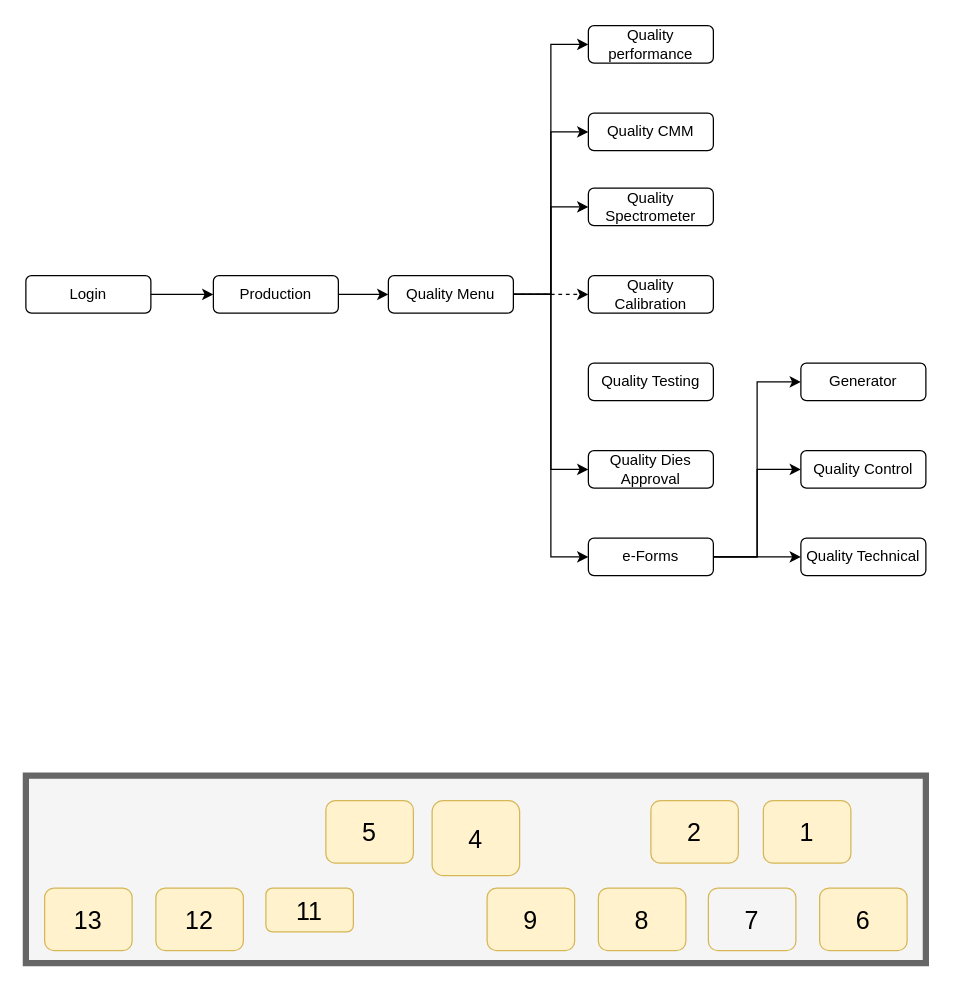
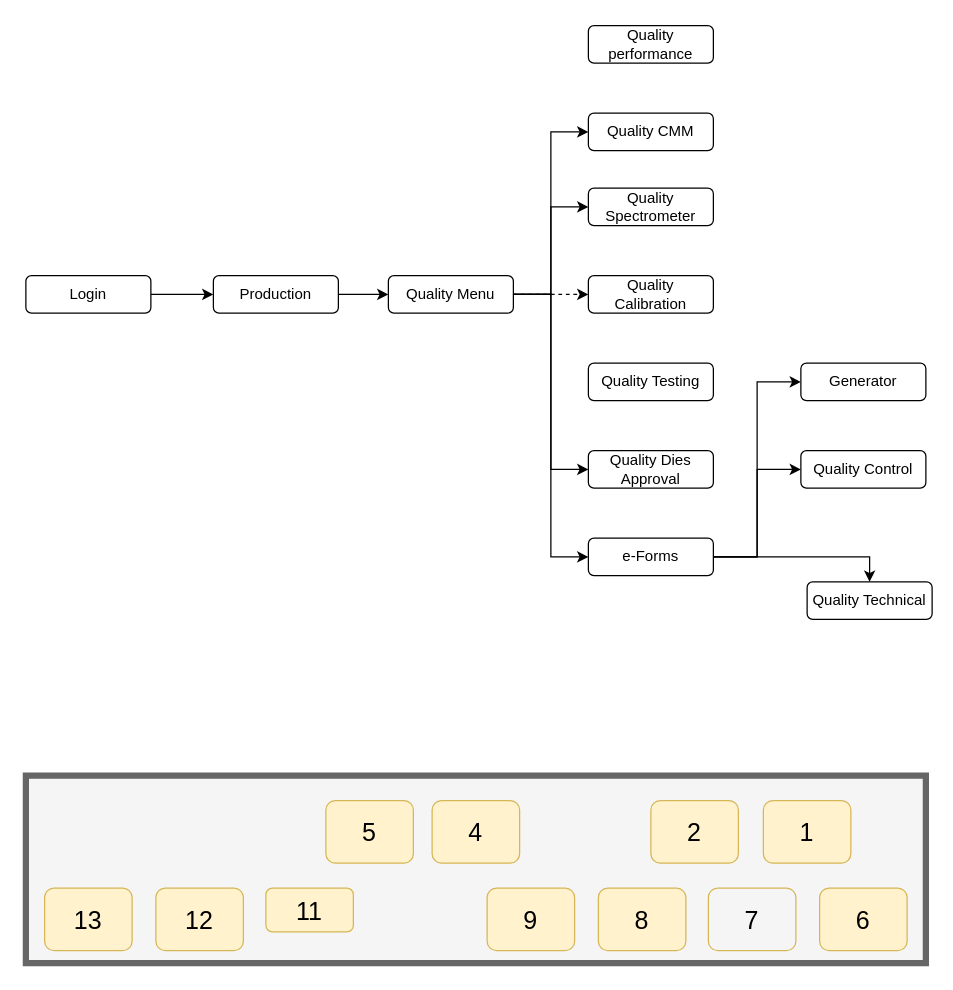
- <mxCell id="7" style="edgeStyle=orthogonalEdgeStyle;rounded=0;orthogonalLoop=1;jettySize=auto;html=1;entryX=0;entryY=0.5;entryDx=0;entryDy=0;" parent="1" source="12" target="20" edge="1"><mxGeometry relative="1" as="geometry" /></mxCell>
- <mxCell id="19" value="Quality Technical" style="rounded=1;whiteSpace=wrap;html=1;" parent="1" vertex="1"><mxGeometry x="640" y="430" width="100" height="30" as="geometry" /></mxCell>
+ <mxCell id="19" value="Quality Technical" style="rounded=1;whiteSpace=wrap;html=1;" parent="1" vertex="1"><mxGeometry x="645" y="465" width="100" height="30" as="geometry" /></mxCell>
- <mxCell id="29" value="&lt;font style=&quot;font-size: 20px;&quot;&gt;4&lt;/font&gt;" style="rounded=1;whiteSpace=wrap;html=1;fillColor=#fff2cc;strokeColor=#d6b656;" vertex="1" parent="1"><mxGeometry x="345" y="640" width="70" height="60" as="geometry" /></mxCell>
+ <mxCell id="29" value="&lt;font style=&quot;font-size: 20px;&quot;&gt;4&lt;/font&gt;" style="rounded=1;whiteSpace=wrap;html=1;fillColor=#fff2cc;strokeColor=#d6b656;" vertex="1" parent="1"><mxGeometry x="345" y="640" width="70" height="50" as="geometry" /></mxCell>
